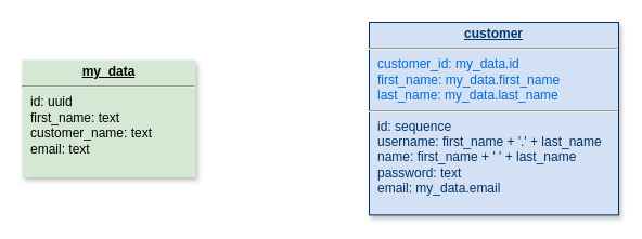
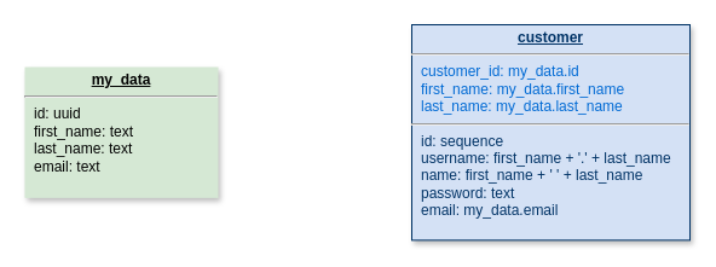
- <mxCell id="3" value="&lt;p style=&quot;margin: 0px; margin-top: 4px; text-align: center; text-decoration: underline;&quot;&gt;&lt;b&gt;my_data&lt;/b&gt;&lt;/p&gt;&lt;hr&gt;&lt;p style=&quot;margin: 0px; margin-left: 8px;&quot;&gt;id: uuid&lt;/p&gt;&lt;p style=&quot;margin: 0px; margin-left: 8px;&quot;&gt;first_name: text&lt;/p&gt;&lt;p style=&quot;margin: 0px; margin-left: 8px;&quot;&gt;customer_name: text&lt;/p&gt;&lt;p style=&quot;margin: 0px; margin-left: 8px;&quot;&gt;email: text&lt;/p&gt;" style="verticalAlign=top;align=left;overflow=fill;fontSize=12;fontFamily=Helvetica;html=1;strokeColor=none;shadow=1;fillColor=#d5e8d4;" parent="1" vertex="1"><mxGeometry x="20" y="55" width="160" height="108.36" as="geometry" /></mxCell>
+ <mxCell id="3" value="&lt;p style=&quot;margin: 0px; margin-top: 4px; text-align: center; text-decoration: underline;&quot;&gt;&lt;b&gt;my_data&lt;/b&gt;&lt;/p&gt;&lt;hr&gt;&lt;p style=&quot;margin: 0px; margin-left: 8px;&quot;&gt;id: uuid&lt;/p&gt;&lt;p style=&quot;margin: 0px; margin-left: 8px;&quot;&gt;first_name: text&lt;/p&gt;&lt;p style=&quot;margin: 0px; margin-left: 8px;&quot;&gt;last_name: text&lt;/p&gt;&lt;p style=&quot;margin: 0px; margin-left: 8px;&quot;&gt;email: text&lt;/p&gt;" style="verticalAlign=top;align=left;overflow=fill;fontSize=12;fontFamily=Helvetica;html=1;strokeColor=none;shadow=1;fillColor=#d5e8d4;" parent="1" vertex="1"><mxGeometry x="20" y="55" width="160" height="108.36" as="geometry" /></mxCell>
